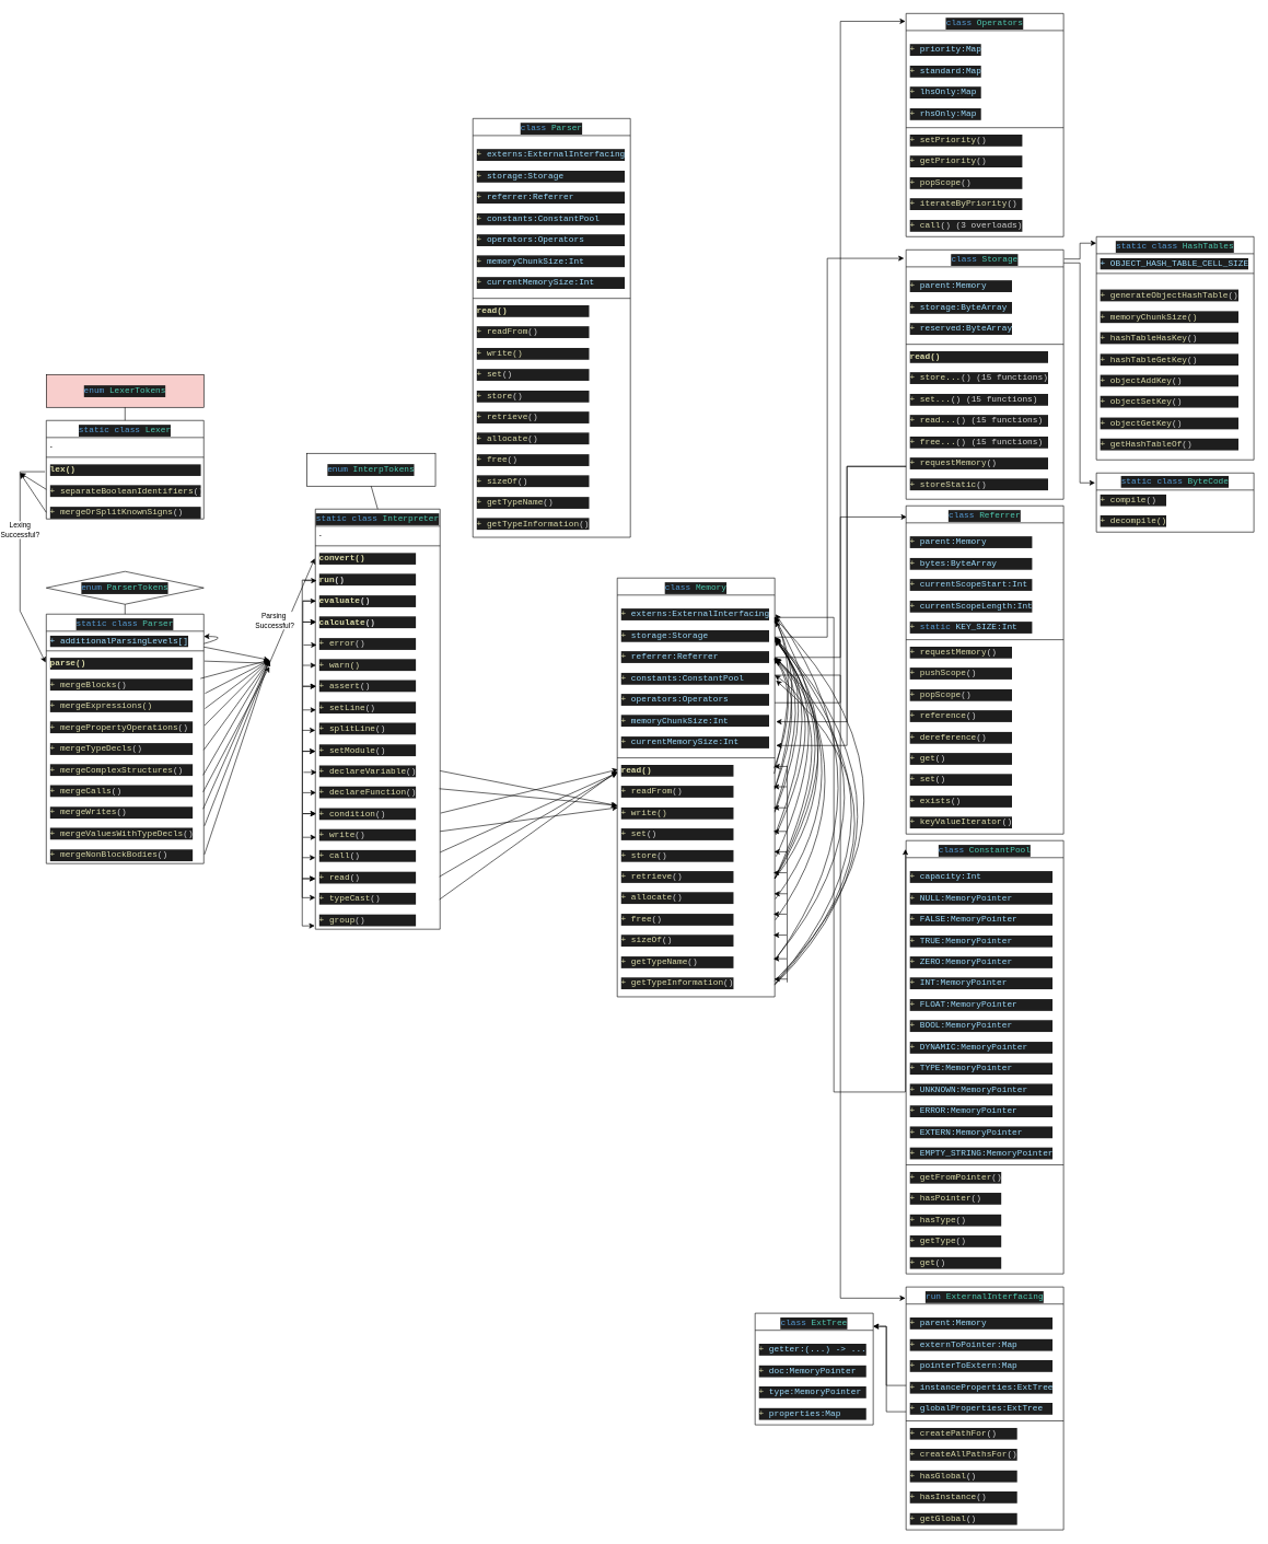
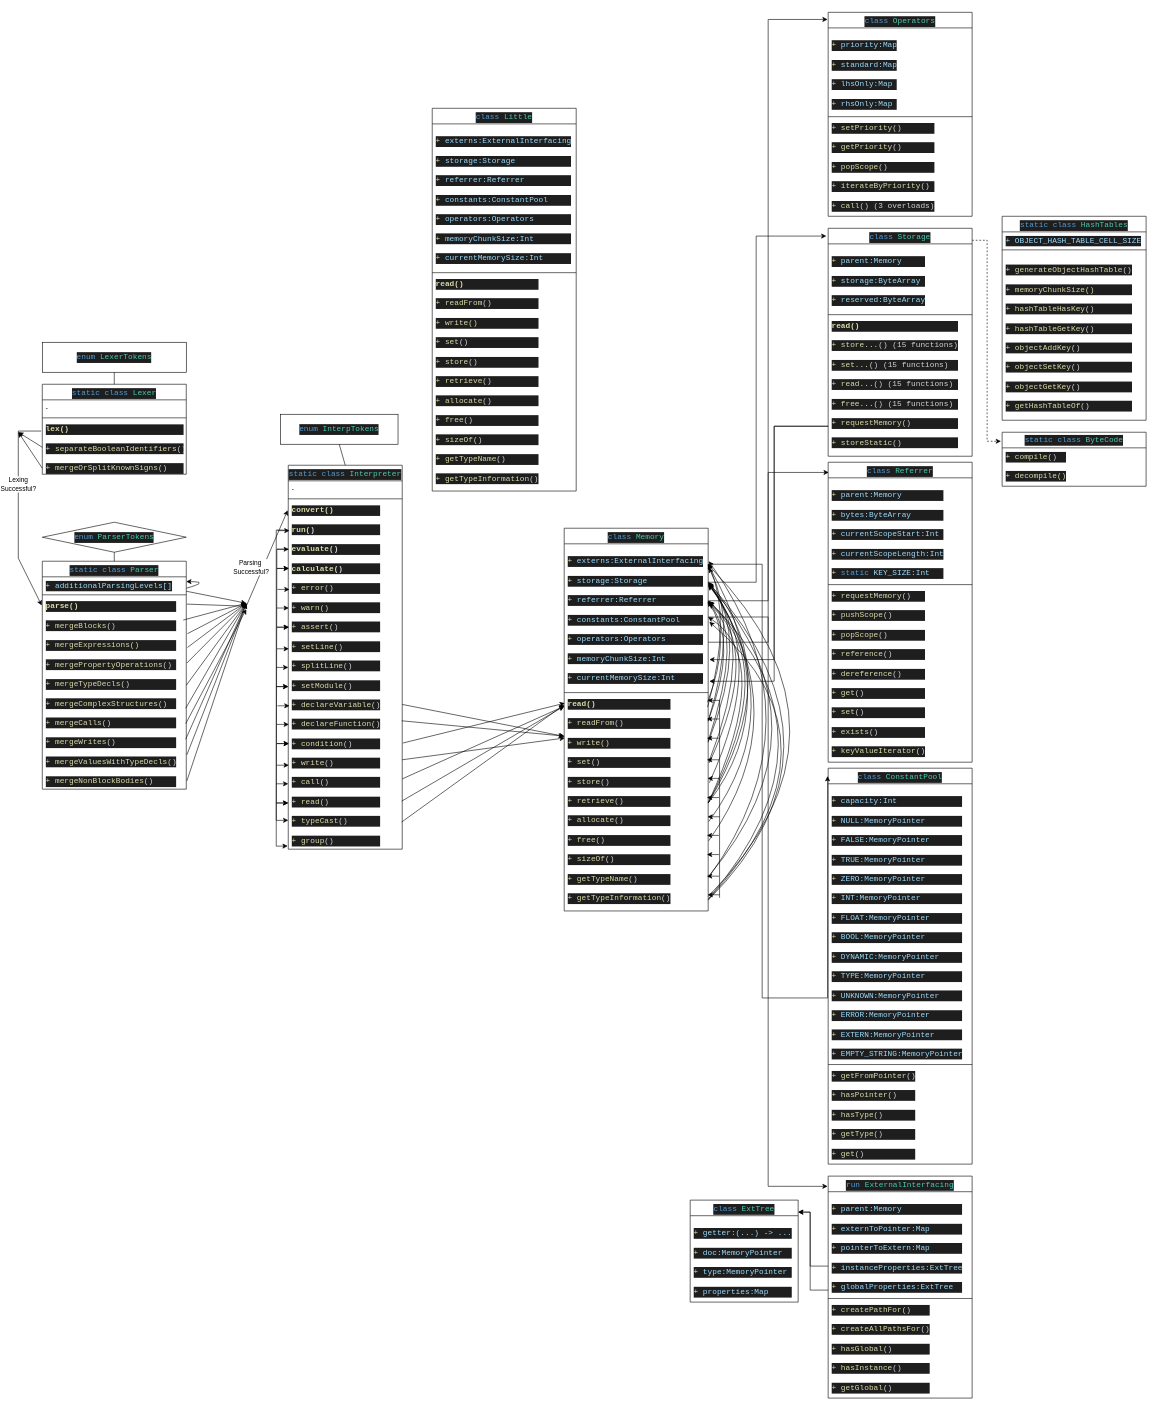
- <mxCell id="143" value="&lt;div style=&quot;color: #d4d4d4;background-color: #1e1e1e;font-family: 'Fira Code', Consolas, 'Courier New', monospace;font-weight: normal;font-size: 13px;line-height: 18px;white-space: pre;&quot;&gt;&lt;div&gt;&lt;span style=&quot;color: #569cd6;&quot;&gt;class&lt;/span&gt;&lt;span style=&quot;color: #d4d4d4;&quot;&gt; &lt;/span&gt;&lt;span style=&quot;color: #4ec9b0;&quot;&gt;Parser&lt;/span&gt;&lt;/div&gt;&lt;/div&gt;" style="swimlane;fontStyle=1;align=center;verticalAlign=top;childLayout=stackLayout;horizontal=1;startSize=26;horizontalStack=0;resizeParent=1;resizeParentMax=0;resizeLast=0;collapsible=1;marginBottom=0;whiteSpace=wrap;html=1;" vertex="1" parent="1"><mxGeometry x="710" y="180" width="240" height="638" as="geometry" /></mxCell>
+ <mxCell id="143" value="&lt;div style=&quot;color: #d4d4d4;background-color: #1e1e1e;font-family: 'Fira Code', Consolas, 'Courier New', monospace;font-weight: normal;font-size: 13px;line-height: 18px;white-space: pre;&quot;&gt;&lt;div&gt;&lt;span style=&quot;color: #569cd6;&quot;&gt;class&lt;/span&gt;&lt;span style=&quot;color: #d4d4d4;&quot;&gt; &lt;/span&gt;&lt;span style=&quot;color: #4ec9b0;&quot;&gt;Little&lt;/span&gt;&lt;/div&gt;&lt;/div&gt;" style="swimlane;fontStyle=1;align=center;verticalAlign=top;childLayout=stackLayout;horizontal=1;startSize=26;horizontalStack=0;resizeParent=1;resizeParentMax=0;resizeLast=0;collapsible=1;marginBottom=0;whiteSpace=wrap;html=1;" vertex="1" parent="1"><mxGeometry x="710" y="180" width="240" height="638" as="geometry" /></mxCell>
- <mxCell id="108" value="" style="edgeStyle=orthogonalEdgeStyle;rounded=0;orthogonalLoop=1;jettySize=auto;html=1;exitX=1.004;exitY=0.037;exitDx=0;exitDy=0;exitPerimeter=0;entryX=0;entryY=0.029;entryDx=0;entryDy=0;entryPerimeter=0;" edge="1" parent="1" source="110" target="103"><mxGeometry relative="1" as="geometry" /></mxCell>
- <mxCell id="109" value="" style="edgeStyle=orthogonalEdgeStyle;rounded=0;orthogonalLoop=1;jettySize=auto;html=1;entryX=-0.008;entryY=0.167;entryDx=0;entryDy=0;entryPerimeter=0;" edge="1" parent="1" source="110" target="141"><mxGeometry relative="1" as="geometry"><Array as="points"><mxPoint x="1635" y="400" /><mxPoint x="1635" y="735" /></Array></mxGeometry></mxCell>
+ <mxCell id="109" value="" style="edgeStyle=orthogonalEdgeStyle;rounded=0;orthogonalLoop=1;jettySize=auto;html=1;entryX=-0.008;entryY=0.167;entryDx=0;entryDy=0;entryPerimeter=0;dashed=1;" edge="1" parent="1" source="110" target="141"><mxGeometry relative="1" as="geometry"><Array as="points"><mxPoint x="1635" y="400" /><mxPoint x="1635" y="735" /></Array></mxGeometry></mxCell>
- <mxCell id="85" value="&lt;div style=&quot;color: #d4d4d4;background-color: #1e1e1e;font-family: 'Fira Code', Consolas, 'Courier New', monospace;font-weight: normal;font-size: 13px;line-height: 18px;white-space: pre;&quot;&gt;&lt;div&gt;&lt;div style=&quot;color: #d4d4d4;background-color: #1e1e1e;font-family: 'Fira Code', Consolas, 'Courier New', monospace;font-weight: normal;font-size: 13px;line-height: 18px;white-space: pre;&quot;&gt;&lt;div&gt;&lt;span style=&quot;color: #569cd6;&quot;&gt;enum &lt;/span&gt;&lt;span style=&quot;color: #4ec9b0;&quot;&gt;LexerTokens&lt;/span&gt;&lt;/div&gt;&lt;/div&gt;&lt;/div&gt;&lt;/div&gt;" style="html=1;whiteSpace=wrap;fillColor=#f8cecc;" vertex="1" parent="1"><mxGeometry x="60" y="570" width="240" height="50" as="geometry" /></mxCell>
+ <mxCell id="85" value="&lt;div style=&quot;color: #d4d4d4;background-color: #1e1e1e;font-family: 'Fira Code', Consolas, 'Courier New', monospace;font-weight: normal;font-size: 13px;line-height: 18px;white-space: pre;&quot;&gt;&lt;div&gt;&lt;div style=&quot;color: #d4d4d4;background-color: #1e1e1e;font-family: 'Fira Code', Consolas, 'Courier New', monospace;font-weight: normal;font-size: 13px;line-height: 18px;white-space: pre;&quot;&gt;&lt;div&gt;&lt;span style=&quot;color: #569cd6;&quot;&gt;enum &lt;/span&gt;&lt;span style=&quot;color: #4ec9b0;&quot;&gt;LexerTokens&lt;/span&gt;&lt;/div&gt;&lt;/div&gt;&lt;/div&gt;&lt;/div&gt;" style="html=1;whiteSpace=wrap;" vertex="1" parent="1"><mxGeometry x="60" y="570" width="240" height="50" as="geometry" /></mxCell>
